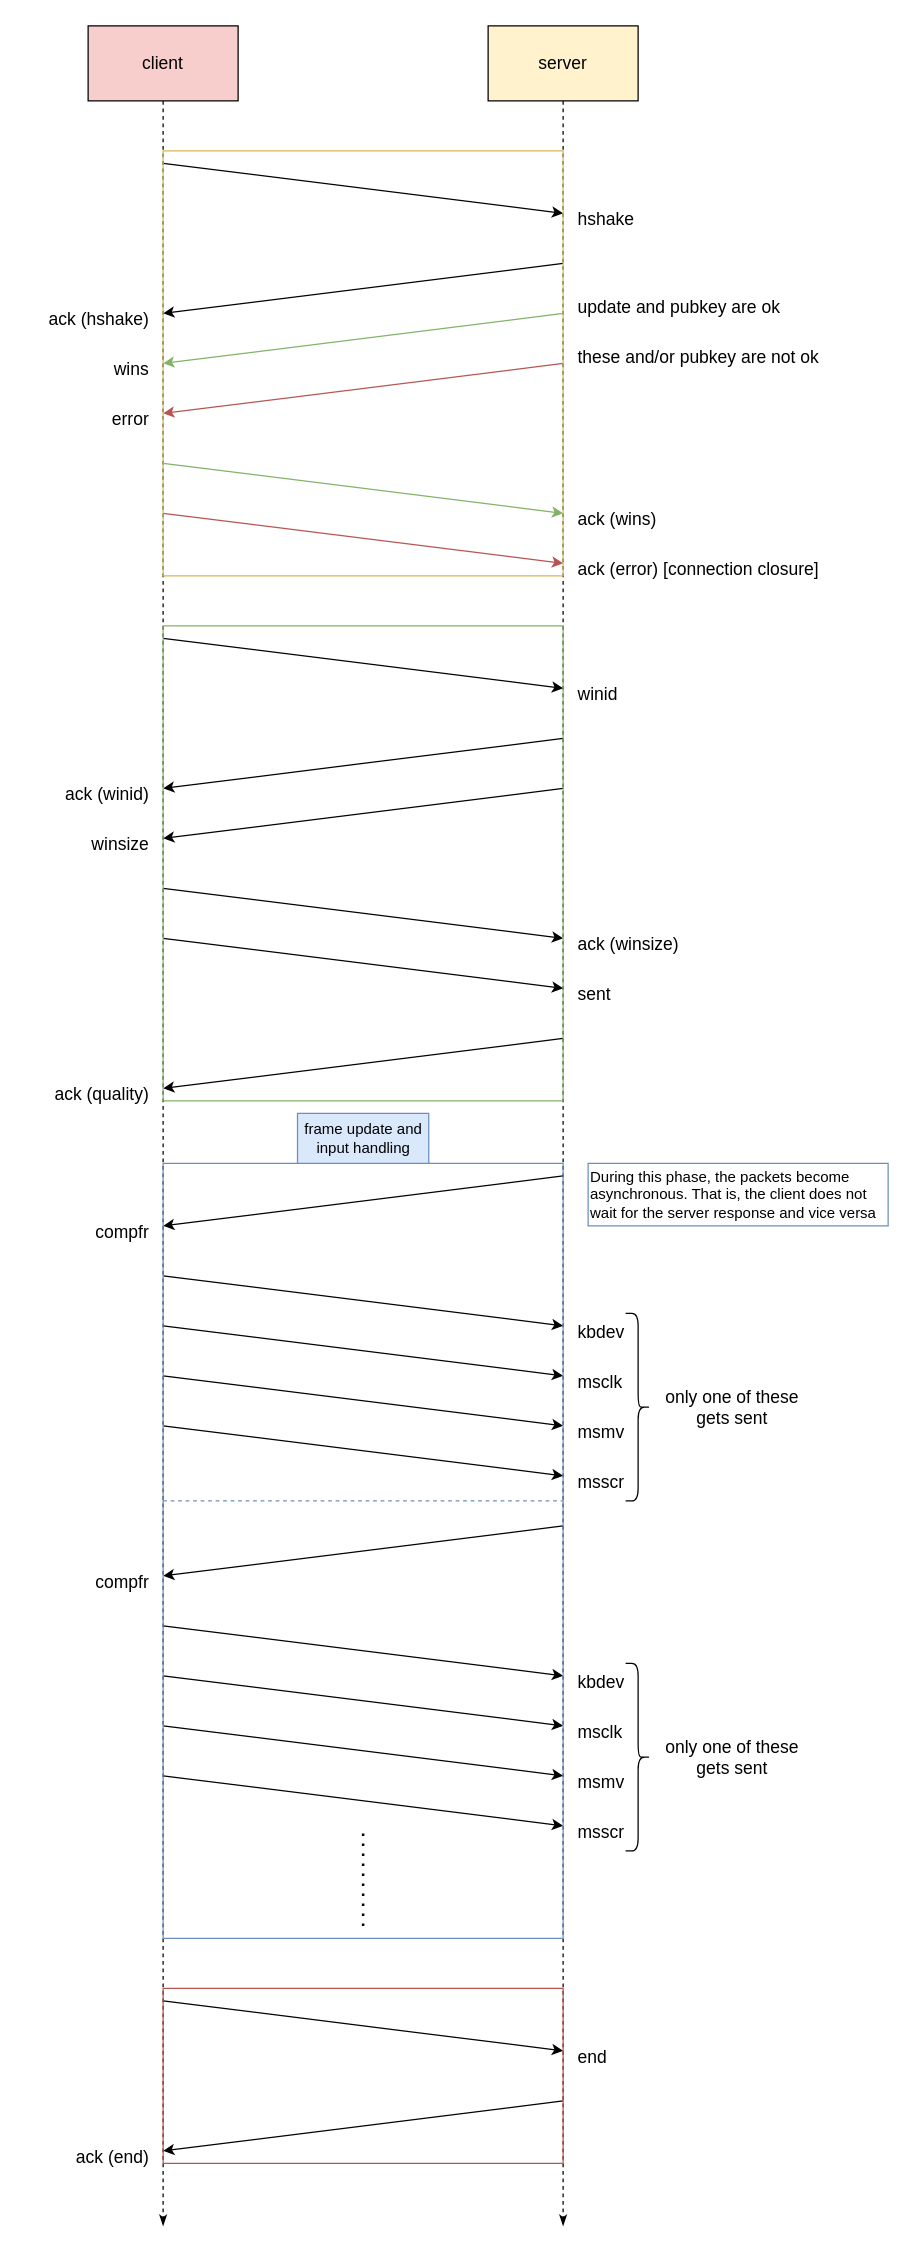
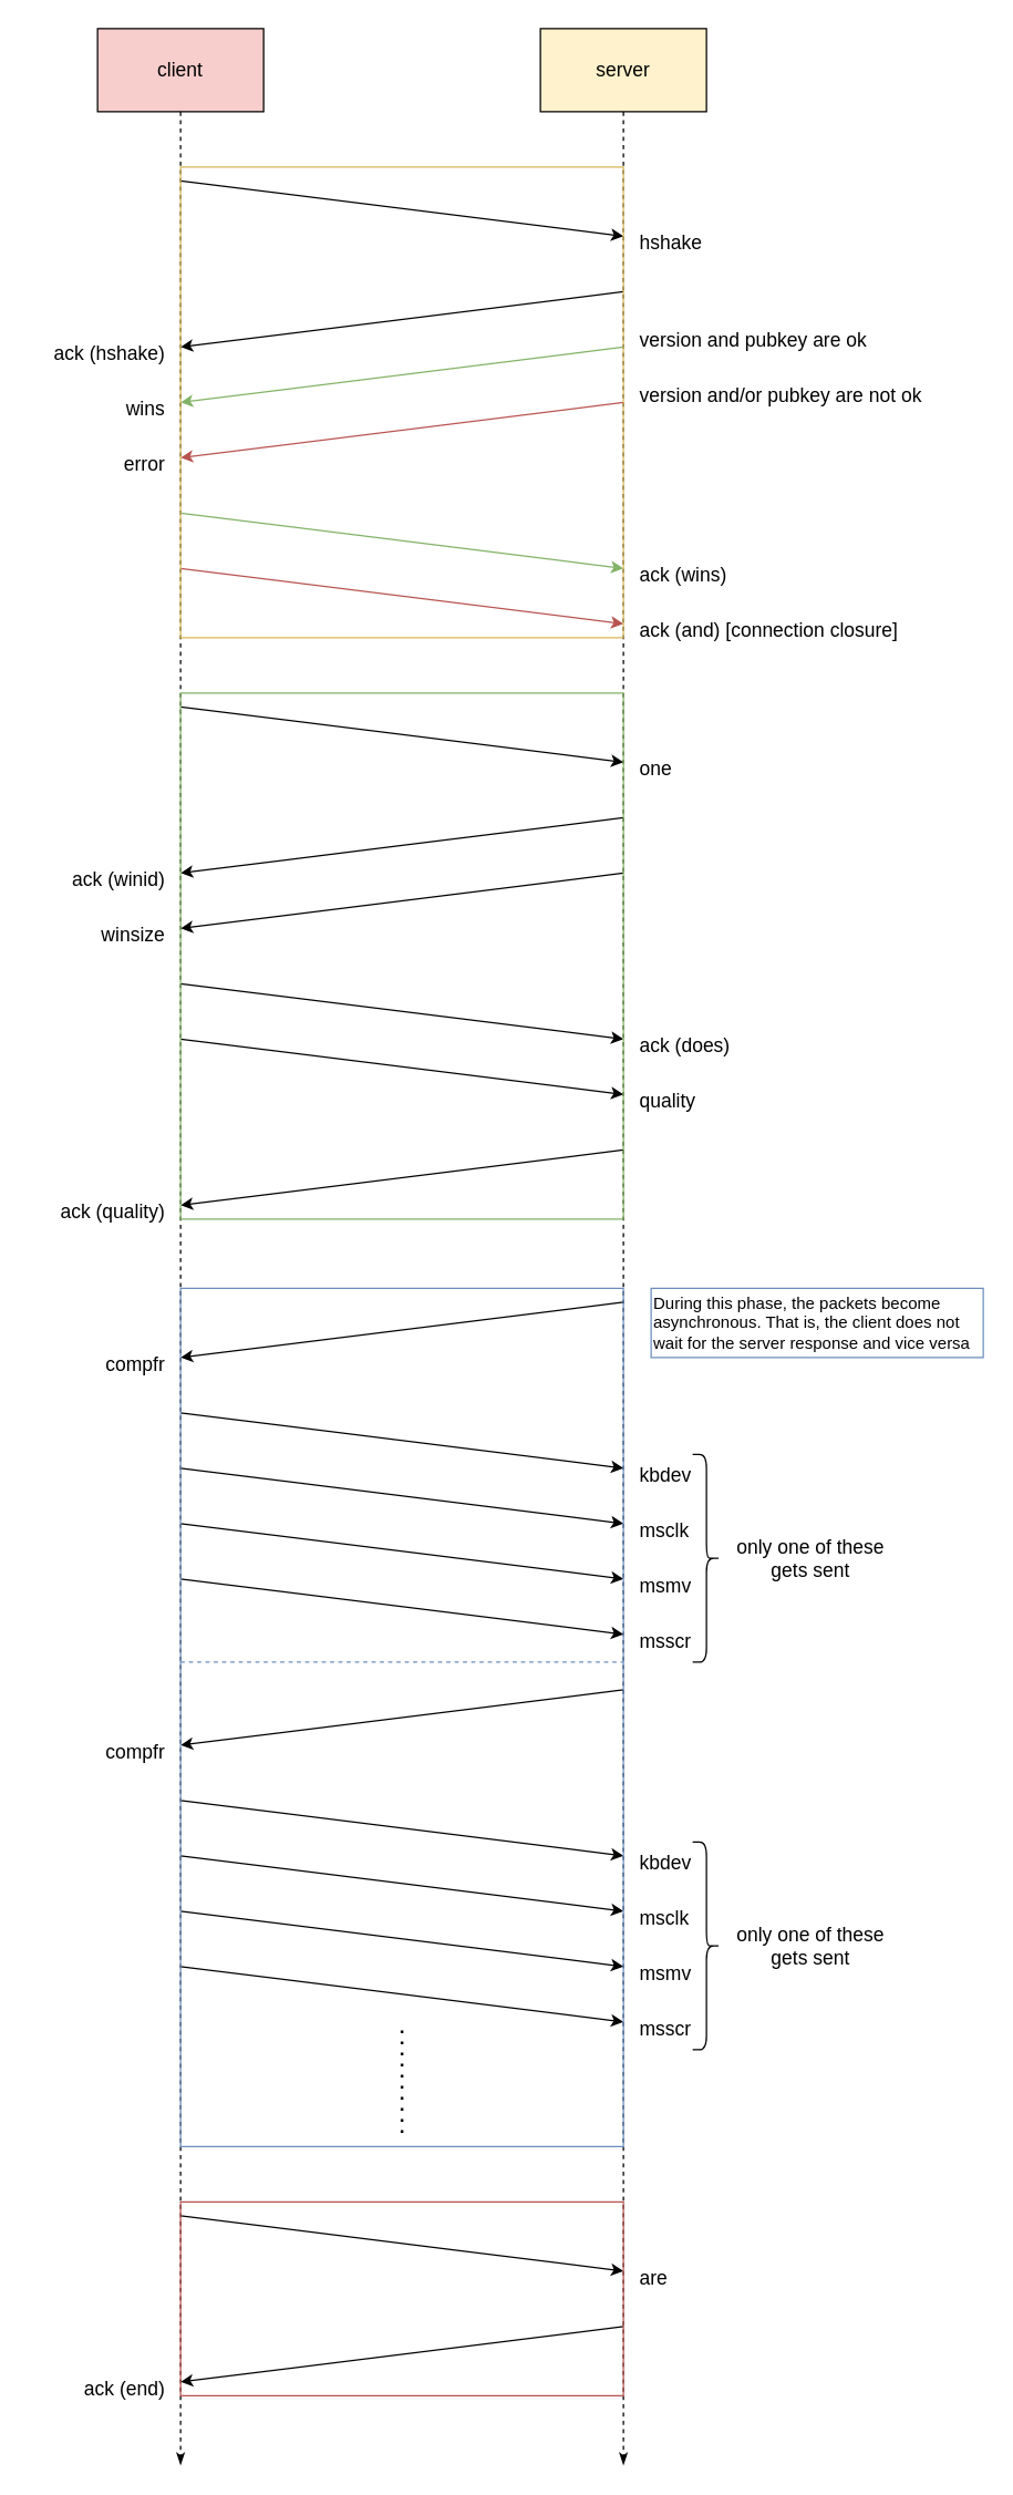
- <mxCell id="12" value="update and pubkey are ok" style="text;html=1;align=left;verticalAlign=middle;resizable=0;points=[];autosize=1;strokeColor=none;fillColor=none;fontSize=14;" parent="1" vertex="1"><mxGeometry x="460" y="230" width="190" height="30" as="geometry" /></mxCell>
+ <mxCell id="12" value="version and pubkey are ok" style="text;html=1;align=left;verticalAlign=middle;resizable=0;points=[];autosize=1;strokeColor=none;fillColor=none;fontSize=14;" parent="1" vertex="1"><mxGeometry x="460" y="230" width="190" height="30" as="geometry" /></mxCell>
- <mxCell id="10" value="these and/or pubkey are not ok" style="text;html=1;align=left;verticalAlign=middle;resizable=0;points=[];autosize=1;strokeColor=none;fillColor=none;fontSize=14;" parent="1" vertex="1"><mxGeometry x="460" y="270" width="230" height="30" as="geometry" /></mxCell>
+ <mxCell id="10" value="version and/or pubkey are not ok" style="text;html=1;align=left;verticalAlign=middle;resizable=0;points=[];autosize=1;strokeColor=none;fillColor=none;fontSize=14;" parent="1" vertex="1"><mxGeometry x="460" y="270" width="230" height="30" as="geometry" /></mxCell>
- <mxCell id="25" value="ack (error) [connection closure]" style="text;html=1;align=left;verticalAlign=middle;resizable=0;points=[];autosize=1;strokeColor=none;fillColor=none;fontSize=14;" parent="1" vertex="1"><mxGeometry x="460" y="440" width="220" height="30" as="geometry" /></mxCell>
+ <mxCell id="25" value="ack (and) [connection closure]" style="text;html=1;align=left;verticalAlign=middle;resizable=0;points=[];autosize=1;strokeColor=none;fillColor=none;fontSize=14;" parent="1" vertex="1"><mxGeometry x="460" y="440" width="220" height="30" as="geometry" /></mxCell>
- <mxCell id="17" value="winid" style="text;html=1;align=left;verticalAlign=middle;resizable=0;points=[];autosize=1;strokeColor=none;fillColor=none;fontSize=14;" parent="1" vertex="1"><mxGeometry x="460" y="540" width="60" height="30" as="geometry" /></mxCell>
+ <mxCell id="17" value="one" style="text;html=1;align=left;verticalAlign=middle;resizable=0;points=[];autosize=1;strokeColor=none;fillColor=none;fontSize=14;" parent="1" vertex="1"><mxGeometry x="460" y="540" width="60" height="30" as="geometry" /></mxCell>
- <mxCell id="27" value="ack (winsize)" style="text;html=1;align=left;verticalAlign=middle;resizable=0;points=[];autosize=1;strokeColor=none;fillColor=none;fontSize=14;" parent="1" vertex="1"><mxGeometry x="460" y="740" width="100" height="30" as="geometry" /></mxCell>
+ <mxCell id="27" value="ack (does)" style="text;html=1;align=left;verticalAlign=middle;resizable=0;points=[];autosize=1;strokeColor=none;fillColor=none;fontSize=14;" parent="1" vertex="1"><mxGeometry x="460" y="740" width="100" height="30" as="geometry" /></mxCell>
- <mxCell id="21" value="sent" style="text;html=1;align=left;verticalAlign=middle;resizable=0;points=[];autosize=1;strokeColor=none;fillColor=none;fontSize=14;" parent="1" vertex="1"><mxGeometry x="460" y="780" width="60" height="30" as="geometry" /></mxCell>
+ <mxCell id="21" value="quality" style="text;html=1;align=left;verticalAlign=middle;resizable=0;points=[];autosize=1;strokeColor=none;fillColor=none;fontSize=14;" parent="1" vertex="1"><mxGeometry x="460" y="780" width="60" height="30" as="geometry" /></mxCell>
- <mxCell id="59" value="frame update and input handling" style="text;html=1;strokeColor=#6c8ebf;fillColor=#dae8fc;align=center;verticalAlign=middle;whiteSpace=wrap;rounded=0;" parent="1" vertex="1"><mxGeometry x="237.5" y="890" width="105" height="40" as="geometry" /></mxCell>
- <mxCell id="52" value="end" style="text;html=1;align=left;verticalAlign=middle;resizable=0;points=[];autosize=1;strokeColor=none;fillColor=none;fontSize=14;" parent="1" vertex="1"><mxGeometry x="460" y="1630" width="50" height="30" as="geometry" /></mxCell>
+ <mxCell id="52" value="are" style="text;html=1;align=left;verticalAlign=middle;resizable=0;points=[];autosize=1;strokeColor=none;fillColor=none;fontSize=14;" parent="1" vertex="1"><mxGeometry x="460" y="1630" width="50" height="30" as="geometry" /></mxCell>
